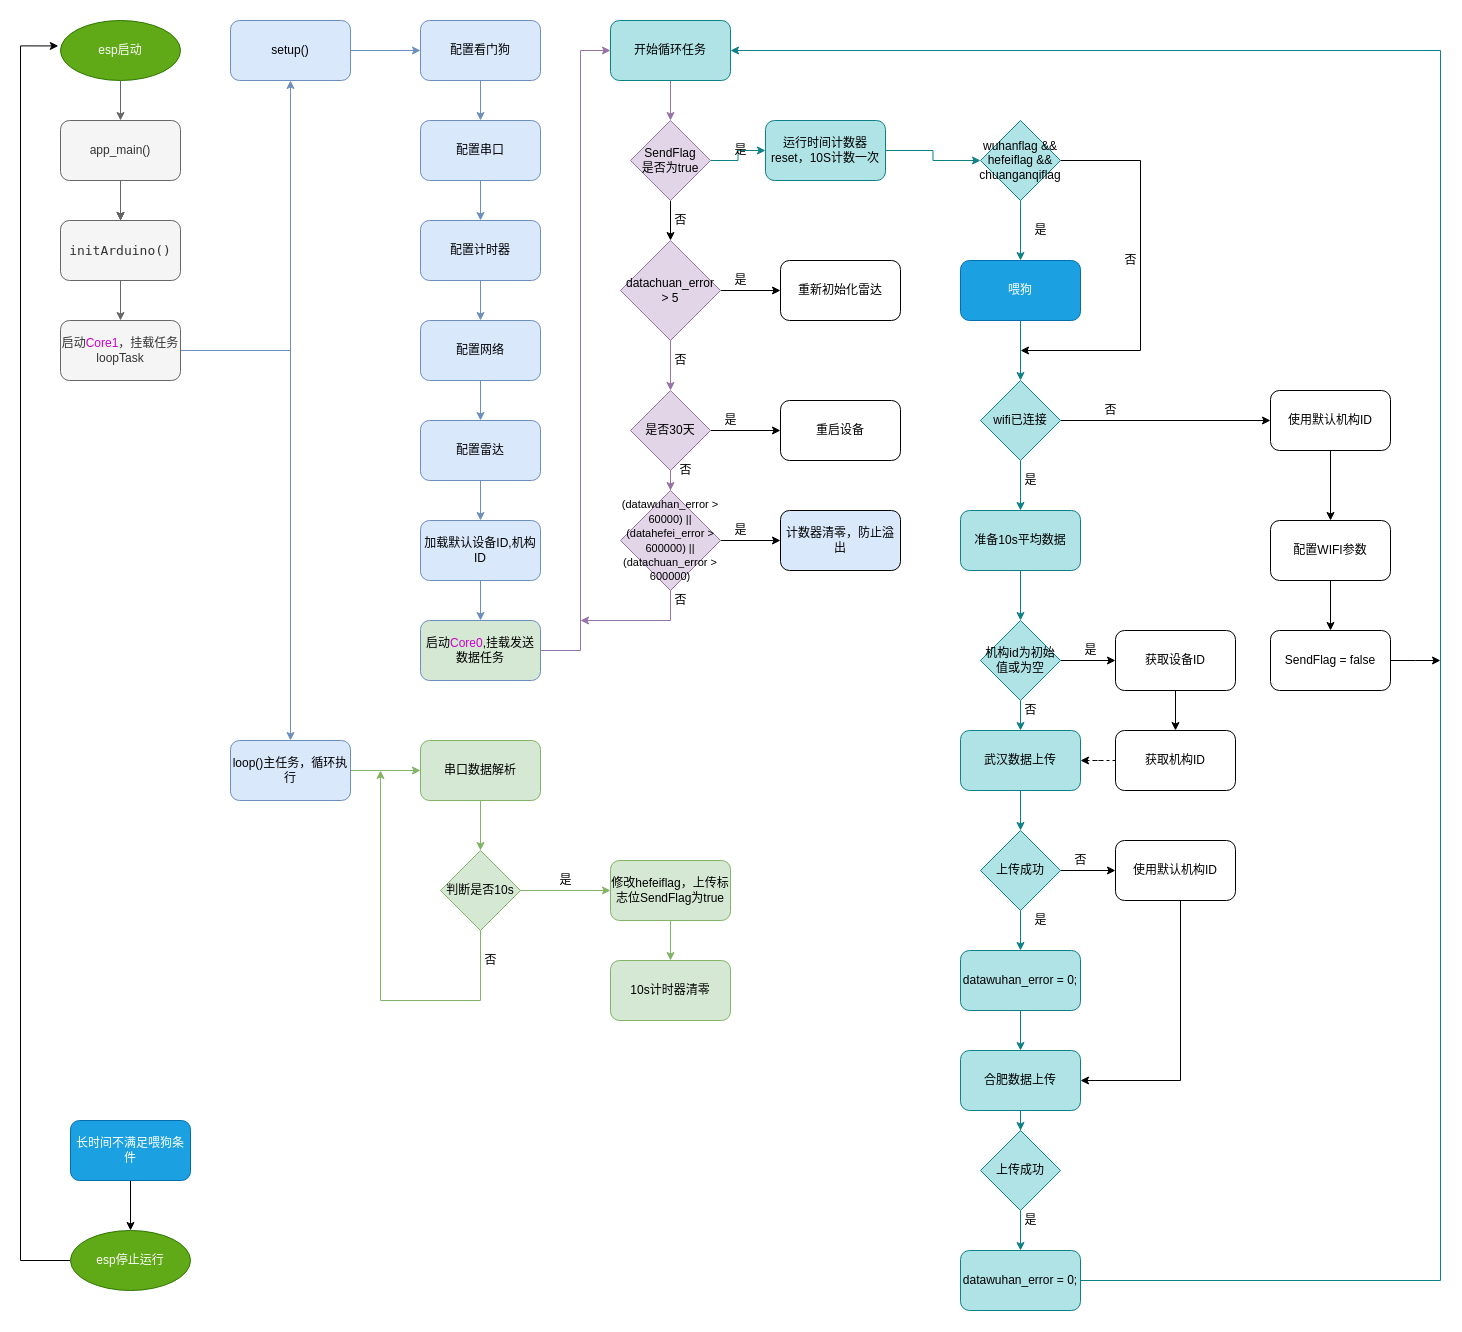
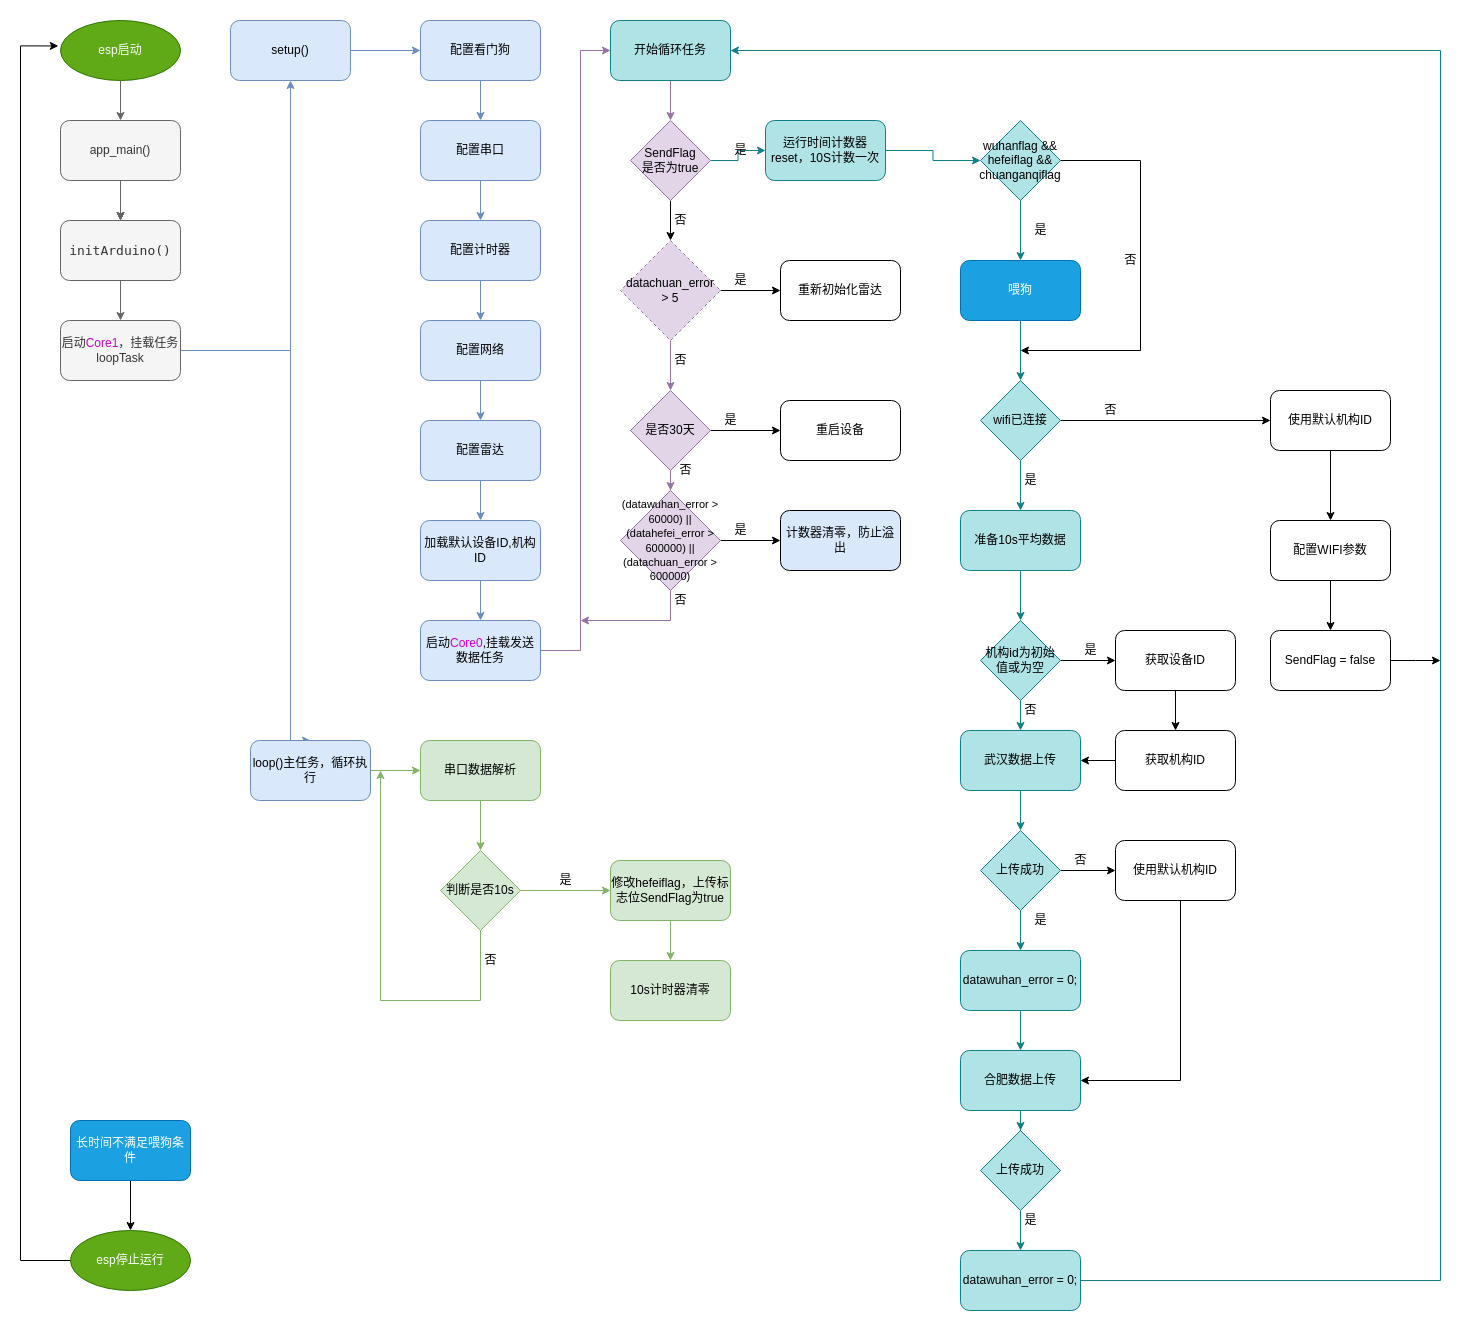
- <mxCell id="50" value="datachuan_error &amp;gt; 5" style="rhombus;whiteSpace=wrap;html=1;fillColor=#e1d5e7;strokeColor=#9673a6;" vertex="1" parent="1"><mxGeometry x="620" y="240" width="100" height="100" as="geometry" /></mxCell>
+ <mxCell id="50" value="datachuan_error &amp;gt; 5" style="rhombus;whiteSpace=wrap;html=1;fillColor=#e1d5e7;strokeColor=#9673a6;dashed=1;" vertex="1" parent="1"><mxGeometry x="620" y="240" width="100" height="100" as="geometry" /></mxCell>
- <mxCell id="29" value="启动&lt;font color=&quot;#cc00cc&quot;&gt;Core0&lt;/font&gt;,挂载发送数据任务" style="rounded=1;whiteSpace=wrap;html=1;fillColor=#d5e8d4;strokeColor=#6c8ebf;" vertex="1" parent="1"><mxGeometry x="420" y="620" width="120" height="60" as="geometry" /></mxCell>
+ <mxCell id="29" value="启动&lt;font color=&quot;#cc00cc&quot;&gt;Core0&lt;/font&gt;,挂载发送数据任务" style="rounded=1;whiteSpace=wrap;html=1;fillColor=#dae8fc;strokeColor=#6c8ebf;" vertex="1" parent="1"><mxGeometry x="420" y="620" width="120" height="60" as="geometry" /></mxCell>
- <mxCell id="86" value="" style="edgeStyle=orthogonalEdgeStyle;rounded=0;orthogonalLoop=1;jettySize=auto;html=1;dashed=1;" edge="1" parent="1" source="87" target="89"><mxGeometry relative="1" as="geometry" /></mxCell>
+ <mxCell id="86" value="" style="edgeStyle=orthogonalEdgeStyle;rounded=0;orthogonalLoop=1;jettySize=auto;html=1;" edge="1" parent="1" source="87" target="89"><mxGeometry relative="1" as="geometry" /></mxCell>
- <mxCell id="15" value="loop()主任务，循环执行" style="rounded=1;whiteSpace=wrap;html=1;fillColor=#dae8fc;strokeColor=#6c8ebf;" vertex="1" parent="1"><mxGeometry x="230" y="740" width="120" height="60" as="geometry" /></mxCell>
+ <mxCell id="15" value="loop()主任务，循环执行" style="rounded=1;whiteSpace=wrap;html=1;fillColor=#dae8fc;strokeColor=#6c8ebf;" vertex="1" parent="1"><mxGeometry x="250" y="740" width="120" height="60" as="geometry" /></mxCell>
